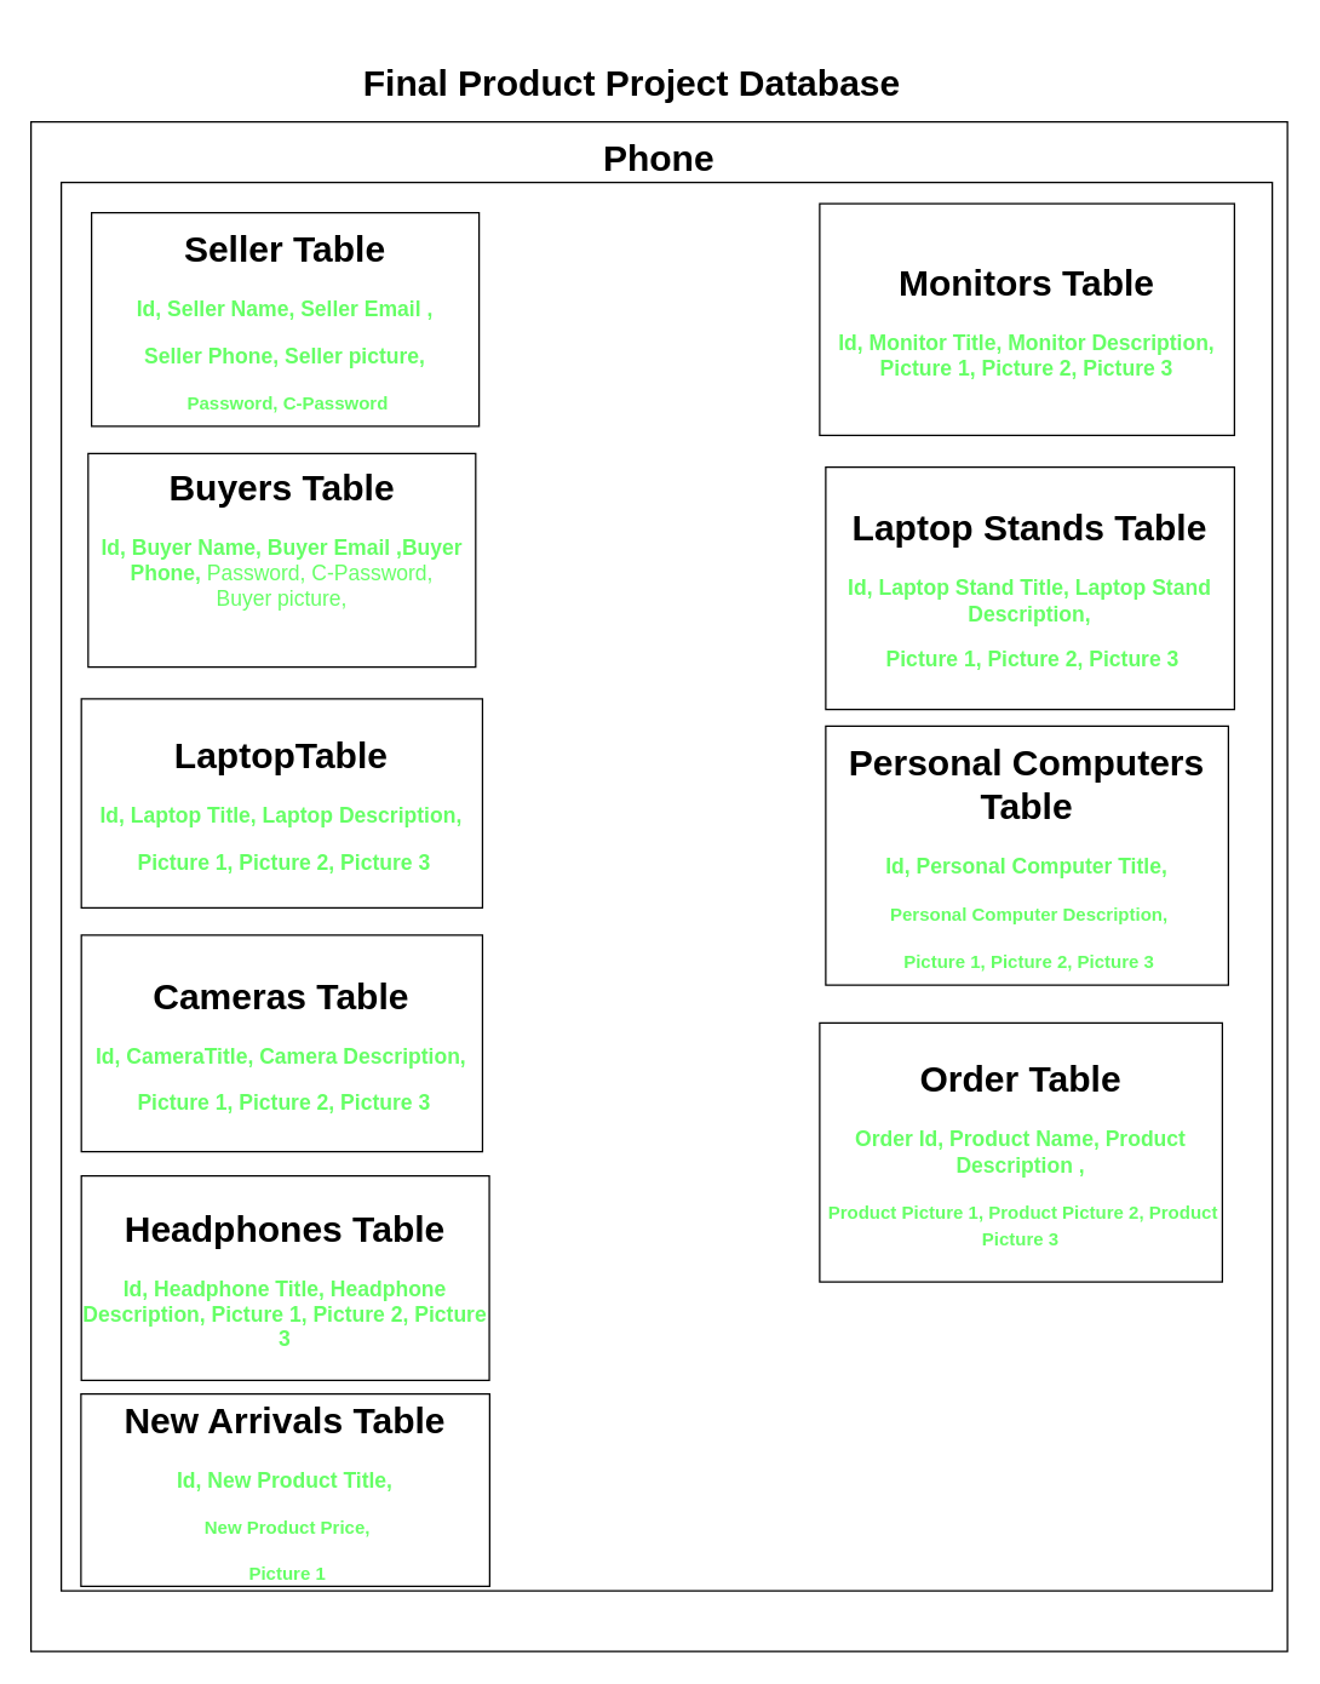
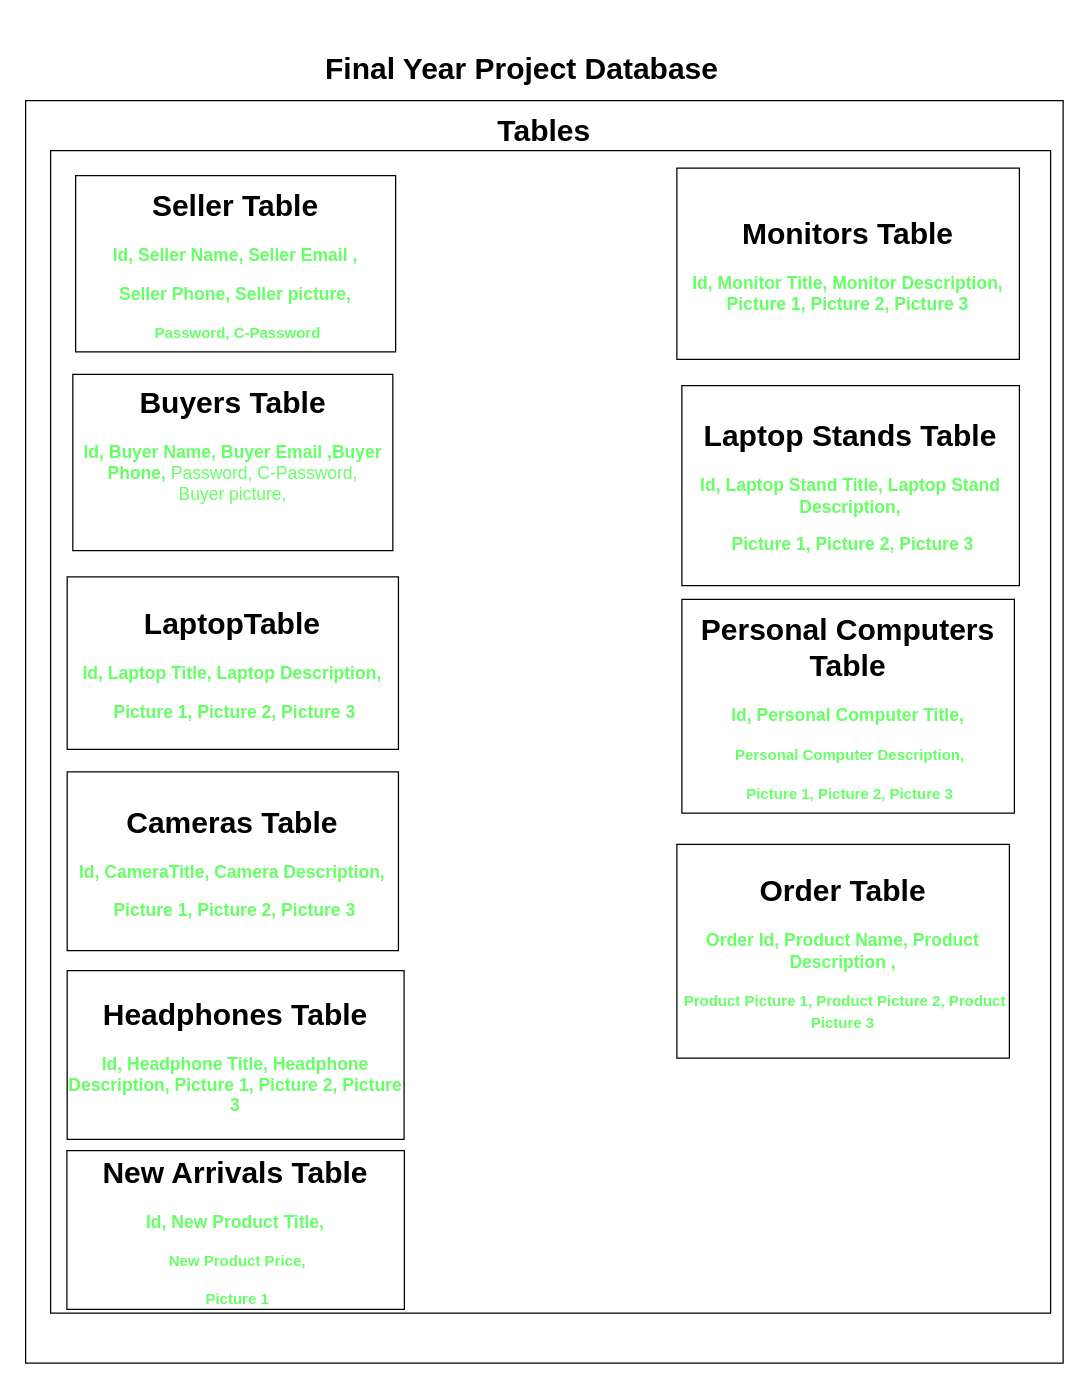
- <mxCell id="3" value="&lt;h1&gt;&lt;b&gt;Final Product Project Database&amp;nbsp;&lt;/b&gt;&lt;/h1&gt;" style="text;html=1;align=center;verticalAlign=middle;resizable=0;points=[];autosize=1;strokeColor=none;fillColor=none;" parent="1" vertex="1"><mxGeometry x="250" width="340" height="70" as="geometry" y="20" /></mxCell>
+ <mxCell id="3" value="&lt;h1&gt;&lt;b&gt;Final Year Project Database&amp;nbsp;&lt;/b&gt;&lt;/h1&gt;" style="text;html=1;align=center;verticalAlign=middle;resizable=0;points=[];autosize=1;strokeColor=none;fillColor=none;" parent="1" vertex="1"><mxGeometry x="250" width="340" height="70" as="geometry" y="20" /></mxCell>
- <mxCell id="5" value="&lt;h1&gt;&lt;b&gt;Phone&lt;/b&gt;&lt;/h1&gt;" style="text;strokeColor=none;align=center;fillColor=none;html=1;verticalAlign=middle;whiteSpace=wrap;rounded=0;" parent="1" vertex="1"><mxGeometry x="405" y="90" width="60" height="30" as="geometry" /></mxCell>
+ <mxCell id="5" value="&lt;h1&gt;&lt;b&gt;Tables&lt;/b&gt;&lt;/h1&gt;" style="text;strokeColor=none;align=center;fillColor=none;html=1;verticalAlign=middle;whiteSpace=wrap;rounded=0;" parent="1" vertex="1"><mxGeometry x="405" y="90" width="60" height="30" as="geometry" /></mxCell>
